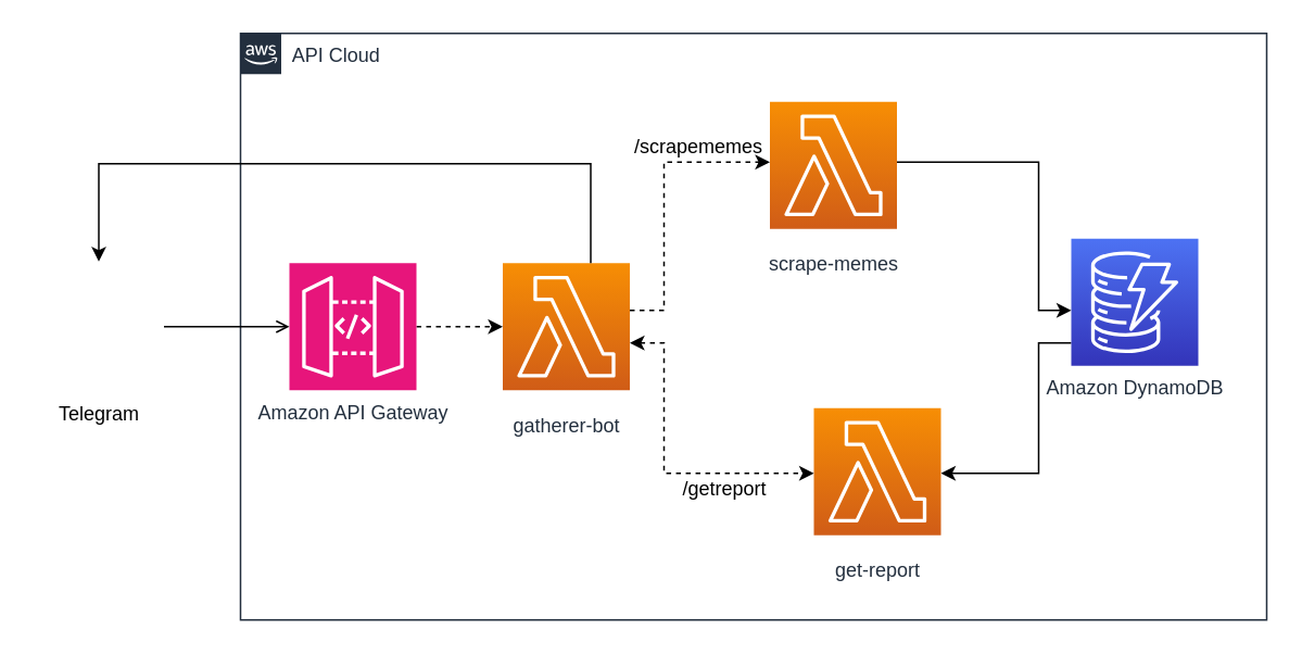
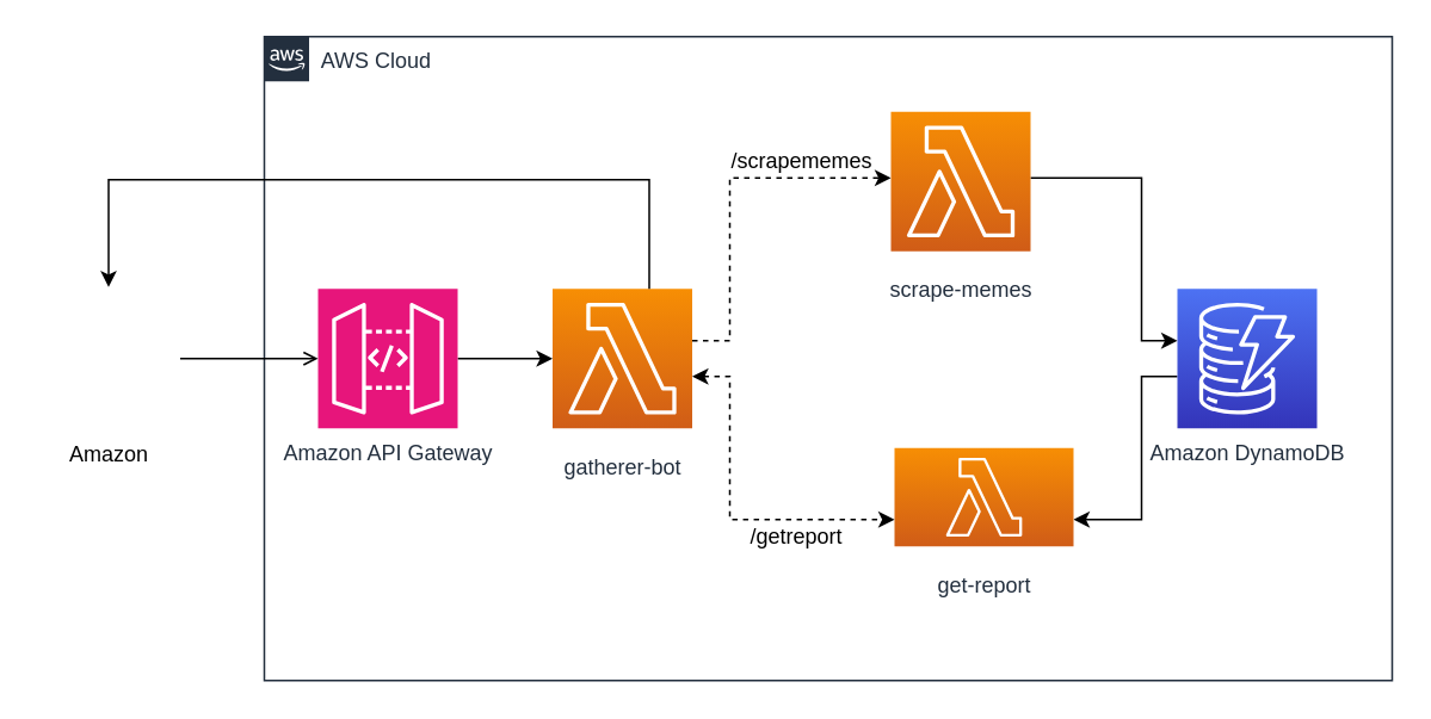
- <mxCell id="2" value="API Cloud" style="points=[[0,0],[0.25,0],[0.5,0],[0.75,0],[1,0],[1,0.25],[1,0.5],[1,0.75],[1,1],[0.75,1],[0.5,1],[0.25,1],[0,1],[0,0.75],[0,0.5],[0,0.25]];outlineConnect=0;gradientColor=none;html=1;whiteSpace=wrap;fontSize=12;fontStyle=0;shape=mxgraph.aws4.group;grIcon=mxgraph.aws4.group_aws_cloud_alt;strokeColor=#232F3E;fillColor=none;verticalAlign=top;align=left;spacingLeft=30;fontColor=#232F3E;dashed=0;labelBackgroundColor=none;container=1;pointerEvents=0;collapsible=0;recursiveResize=0;" parent="1" vertex="1"><mxGeometry x="147" y="20" width="630" height="360" as="geometry" /></mxCell>
+ <mxCell id="2" value="AWS Cloud" style="points=[[0,0],[0.25,0],[0.5,0],[0.75,0],[1,0],[1,0.25],[1,0.5],[1,0.75],[1,1],[0.75,1],[0.5,1],[0.25,1],[0,1],[0,0.75],[0,0.5],[0,0.25]];outlineConnect=0;gradientColor=none;html=1;whiteSpace=wrap;fontSize=12;fontStyle=0;shape=mxgraph.aws4.group;grIcon=mxgraph.aws4.group_aws_cloud_alt;strokeColor=#232F3E;fillColor=none;verticalAlign=top;align=left;spacingLeft=30;fontColor=#232F3E;dashed=0;labelBackgroundColor=none;container=1;pointerEvents=0;collapsible=0;recursiveResize=0;" parent="1" vertex="1"><mxGeometry x="147" y="20" width="630" height="360" as="geometry" /></mxCell>
- <mxCell id="12" value="&lt;font&gt;scrape-memes&lt;/font&gt;" style="outlineConnect=0;fontColor=#232F3E;gradientColor=#F78E04;gradientDirection=north;fillColor=#D05C17;strokeColor=#ffffff;dashed=0;verticalLabelPosition=bottom;verticalAlign=top;align=center;html=1;fontSize=12;fontStyle=0;aspect=fixed;shape=mxgraph.aws4.resourceIcon;resIcon=mxgraph.aws4.lambda;labelBackgroundColor=none;spacingTop=8;" vertex="1" parent="2"><mxGeometry x="325" y="42" width="78" height="78" as="geometry" /></mxCell>
+ <mxCell id="12" value="&lt;font&gt;scrape-memes&lt;/font&gt;" style="outlineConnect=0;fontColor=#232F3E;gradientColor=#F78E04;gradientDirection=north;fillColor=#D05C17;strokeColor=#ffffff;dashed=0;verticalLabelPosition=bottom;verticalAlign=top;align=center;html=1;fontSize=12;fontStyle=0;aspect=fixed;shape=mxgraph.aws4.resourceIcon;resIcon=mxgraph.aws4.lambda;labelBackgroundColor=none;spacingTop=8;" vertex="1" parent="2"><mxGeometry x="350" y="42" width="78" height="78" as="geometry" /></mxCell>
- <mxCell id="6" value="Amazon DynamoDB" style="outlineConnect=0;fontColor=#232F3E;gradientColor=#4D72F3;gradientDirection=north;fillColor=#3334B9;strokeColor=#ffffff;dashed=0;verticalLabelPosition=bottom;verticalAlign=top;align=center;html=1;fontSize=12;fontStyle=0;aspect=fixed;shape=mxgraph.aws4.resourceIcon;resIcon=mxgraph.aws4.dynamodb;labelBackgroundColor=none;" parent="2" vertex="1"><mxGeometry x="510" y="126" width="78" height="78" as="geometry" /></mxCell>
+ <mxCell id="6" value="Amazon DynamoDB" style="outlineConnect=0;fontColor=#232F3E;gradientColor=#4D72F3;gradientDirection=north;fillColor=#3334B9;strokeColor=#ffffff;dashed=0;verticalLabelPosition=bottom;verticalAlign=top;align=center;html=1;fontSize=12;fontStyle=0;aspect=fixed;shape=mxgraph.aws4.resourceIcon;resIcon=mxgraph.aws4.dynamodb;labelBackgroundColor=none;" parent="2" vertex="1"><mxGeometry x="510" y="141" width="78" height="78" as="geometry" /></mxCell>
- <mxCell id="3" style="edgeStyle=orthogonalEdgeStyle;rounded=0;orthogonalLoop=1;jettySize=auto;html=1;labelBackgroundColor=none;dashed=1;" edge="1" parent="2" source="4" target="8"><mxGeometry relative="1" as="geometry" /></mxCell>
+ <mxCell id="3" style="edgeStyle=orthogonalEdgeStyle;rounded=0;orthogonalLoop=1;jettySize=auto;html=1;labelBackgroundColor=none;" edge="1" parent="2" source="4" target="8"><mxGeometry relative="1" as="geometry" /></mxCell>
- <mxCell id="14" value="Telegram" style="shape=image;html=1;verticalAlign=top;verticalLabelPosition=bottom;labelBackgroundColor=none;imageAspect=0;aspect=fixed;image=https://cdn2.iconfinder.com/data/icons/social-media-2421/512/Telegram-128.png;fontSize=12;" vertex="1" parent="1"><mxGeometry x="20" y="160" width="80" height="80" as="geometry" /></mxCell>
+ <mxCell id="14" value="Amazon" style="shape=image;html=1;verticalAlign=top;verticalLabelPosition=bottom;labelBackgroundColor=none;imageAspect=0;aspect=fixed;image=https://cdn2.iconfinder.com/data/icons/social-media-2421/512/Telegram-128.png;fontSize=12;" vertex="1" parent="1"><mxGeometry x="20" y="160" width="80" height="80" as="geometry" /></mxCell>
- <mxCell id="9" value="get-report" style="outlineConnect=0;fontColor=#232F3E;gradientColor=#F78E04;gradientDirection=north;fillColor=#D05C17;strokeColor=#ffffff;dashed=0;verticalLabelPosition=bottom;verticalAlign=top;align=center;html=1;fontSize=12;fontStyle=0;aspect=fixed;shape=mxgraph.aws4.resourceIcon;resIcon=mxgraph.aws4.lambda;labelBackgroundColor=none;spacingTop=8;" vertex="1" parent="2"><mxGeometry x="352" y="230" width="78" height="78" as="geometry" /></mxCell>
+ <mxCell id="9" value="get-report" style="outlineConnect=0;fontColor=#232F3E;gradientColor=#F78E04;gradientDirection=north;fillColor=#D05C17;strokeColor=#ffffff;dashed=0;verticalLabelPosition=bottom;verticalAlign=top;align=center;html=1;fontSize=12;fontStyle=0;aspect=fixed;shape=mxgraph.aws4.resourceIcon;resIcon=mxgraph.aws4.lambda;labelBackgroundColor=none;spacingTop=8;" vertex="1" parent="2"><mxGeometry x="352" y="230" width="100" height="55" as="geometry" /></mxCell>
